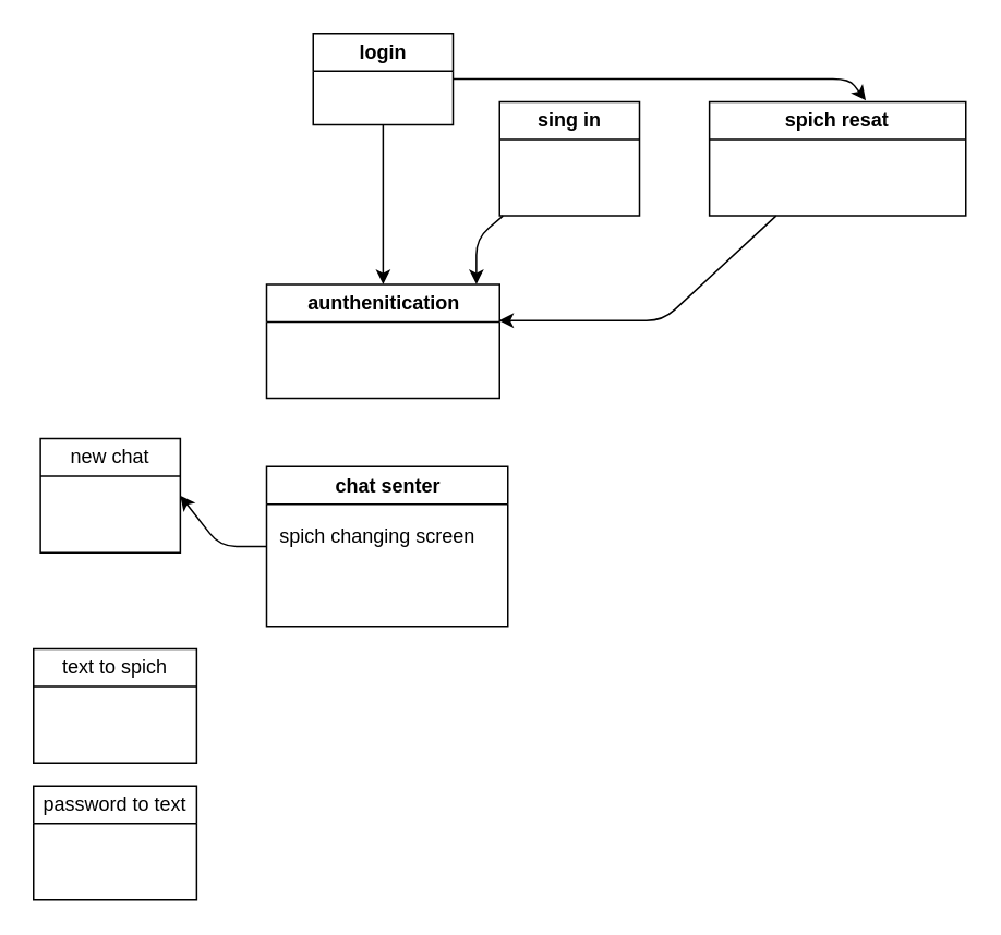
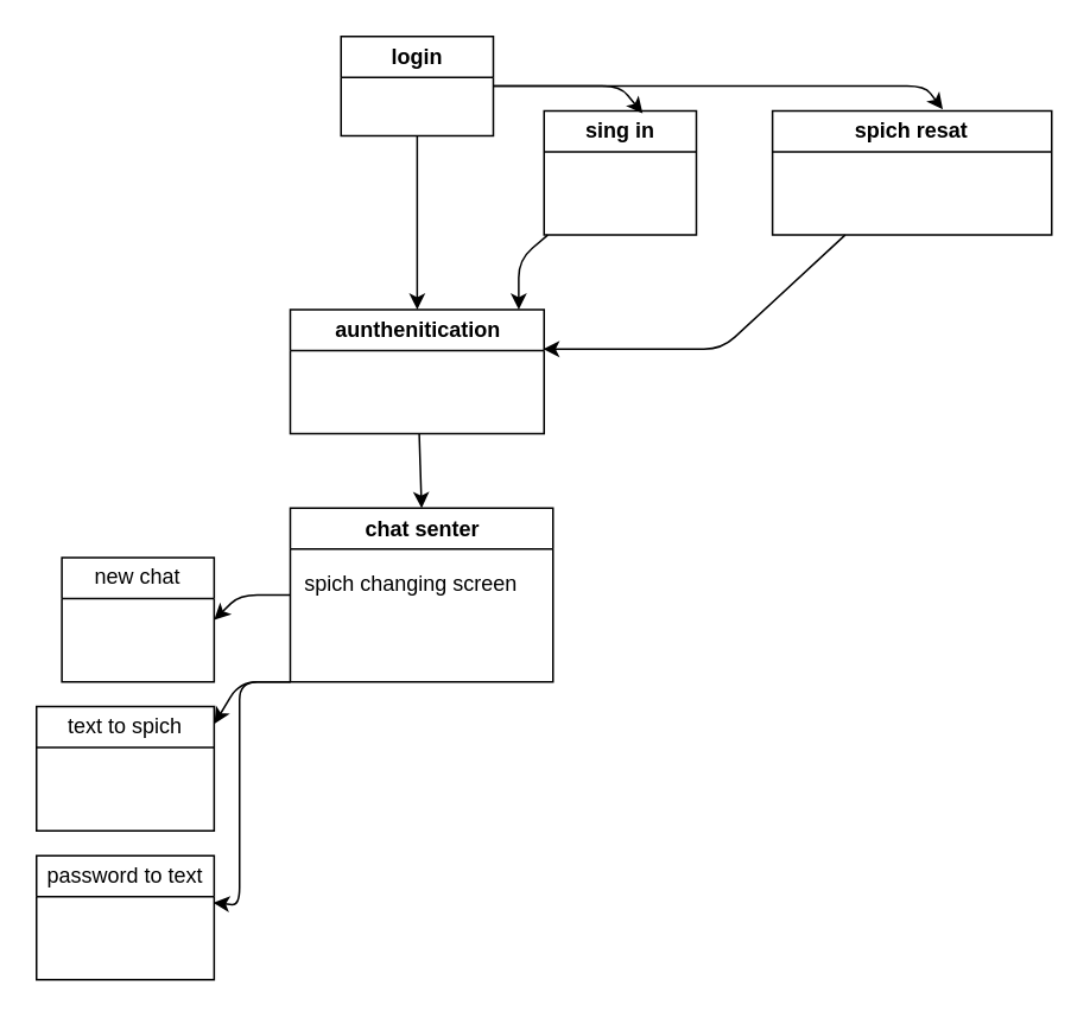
+ <mxCell id="5" style="edgeStyle=none;html=1;entryX=0.647;entryY=0.02;entryDx=0;entryDy=0;entryPerimeter=0;" edge="1" parent="2" source="3" target="4"><mxGeometry relative="1" as="geometry"><Array as="points"><mxPoint x="327.75" y="27.895" /></Array></mxGeometry></mxCell>
+ <mxCell id="14" style="edgeStyle=none;html=1;entryX=0.5;entryY=0;entryDx=0;entryDy=0;" edge="1" parent="2" source="8" target="12"><mxGeometry relative="1" as="geometry" /></mxCell>
- <mxCell id="15" value="new chat" style="swimlane;whiteSpace=wrap;html=1;fontStyle=0;" vertex="1" parent="2"><mxGeometry x="4.25" y="247.895" width="85.5" height="69.737" as="geometry" /></mxCell>
+ <mxCell id="15" value="new chat" style="swimlane;whiteSpace=wrap;html=1;fontStyle=0;" vertex="1" parent="2"><mxGeometry x="14.25" y="292.895" width="85.5" height="69.737" as="geometry" /></mxCell>
+ <mxCell id="17" style="edgeStyle=none;html=1;entryX=1.002;entryY=0.137;entryDx=0;entryDy=0;entryPerimeter=0;fontSize=10;exitX=0;exitY=1;exitDx=0;exitDy=0;" edge="1" parent="2" source="12" target="19"><mxGeometry relative="1" as="geometry"><Array as="points"><mxPoint x="114" y="362.632" /></Array></mxGeometry></mxCell>
+ <mxCell id="18" style="edgeStyle=none;html=1;entryX=0.996;entryY=0.38;entryDx=0;entryDy=0;entryPerimeter=0;fontSize=10;exitX=0;exitY=1;exitDx=0;exitDy=0;" edge="1" parent="2" source="12" target="20"><mxGeometry relative="1" as="geometry"><Array as="points"><mxPoint x="114" y="362.632" /><mxPoint x="114" y="488.158" /></Array></mxGeometry></mxCell>
